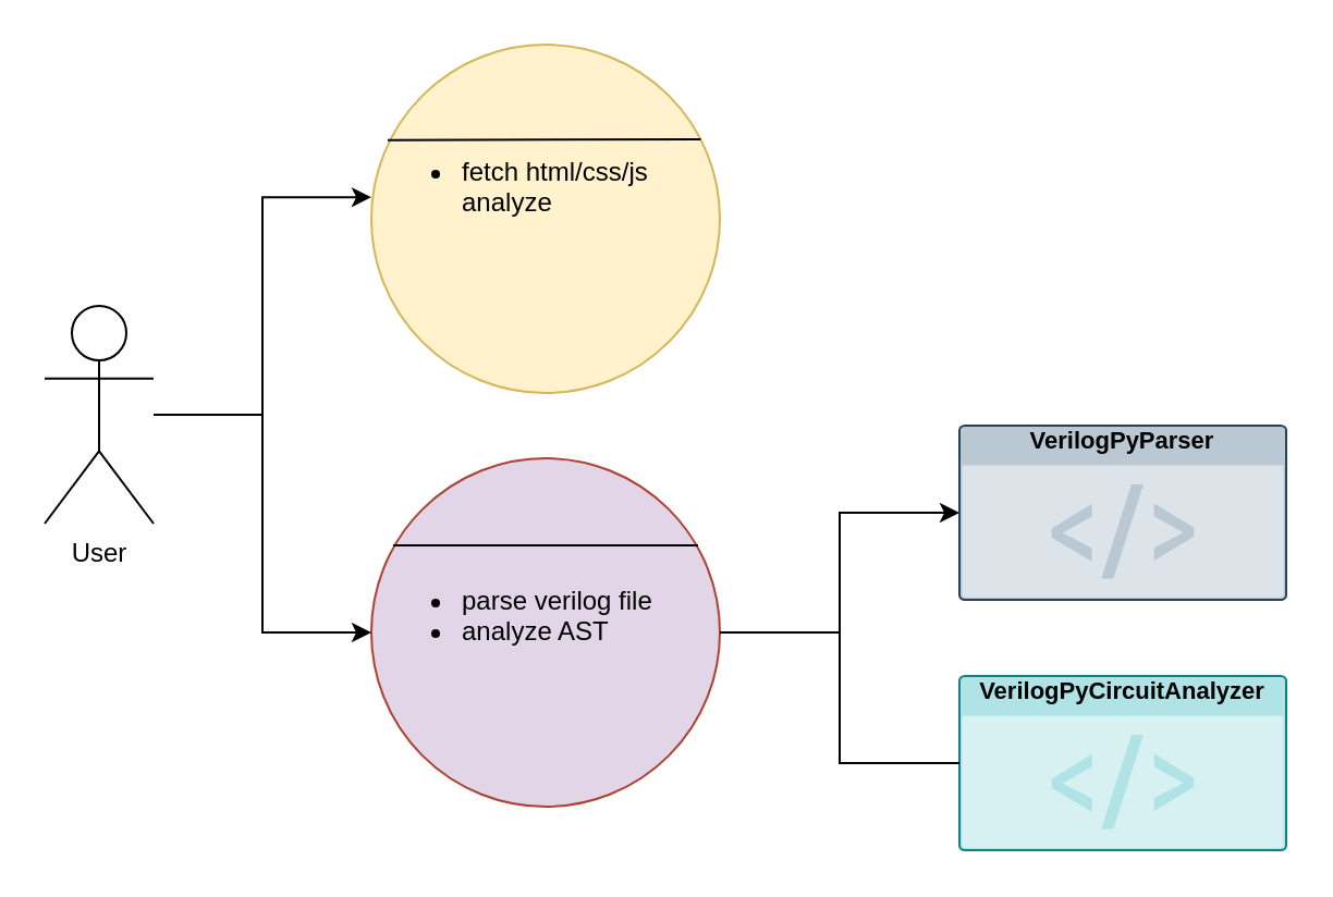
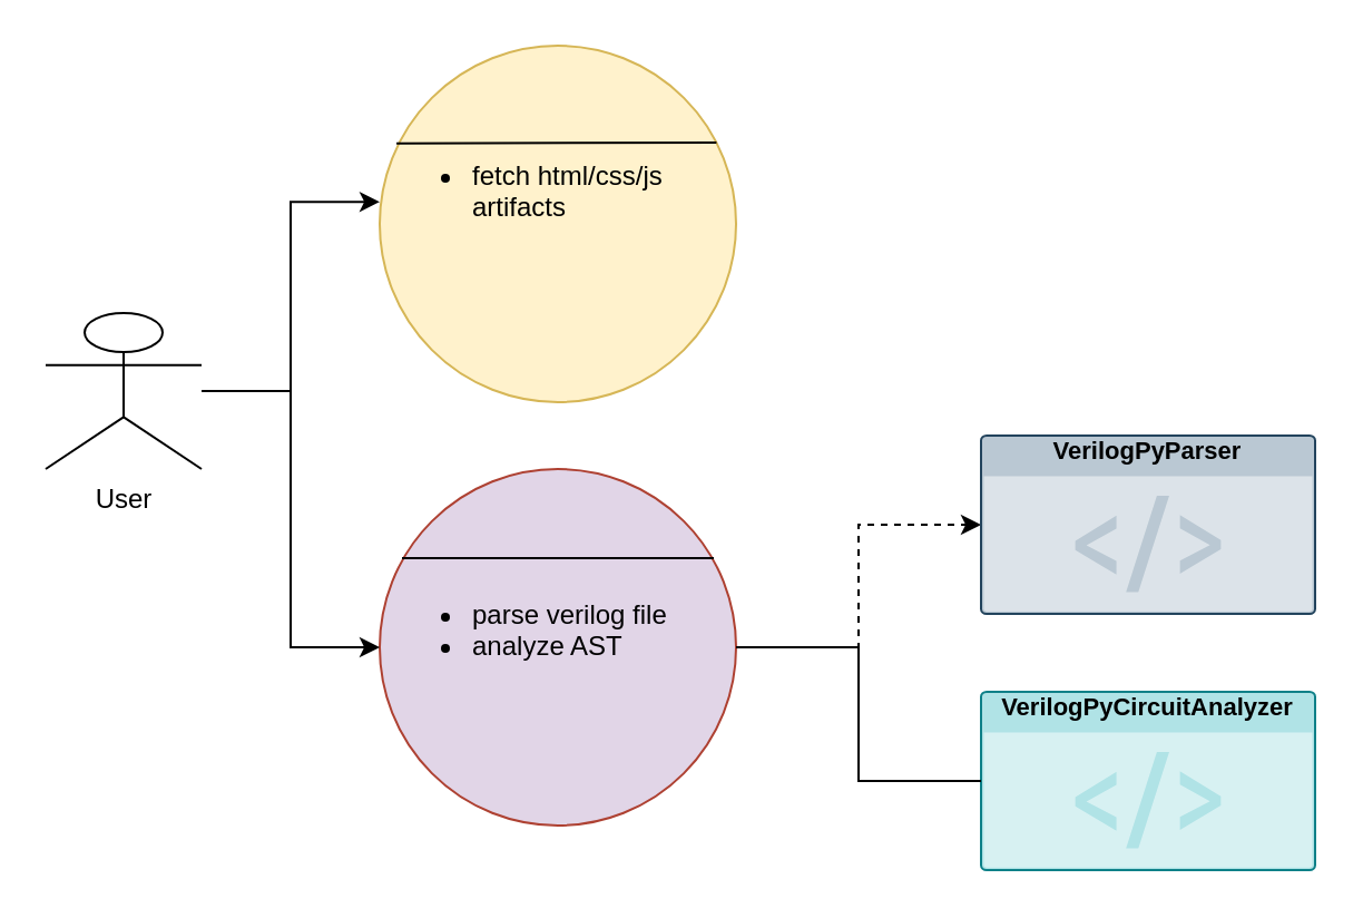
- <mxCell id="2" value="&lt;ul&gt;&lt;li&gt;fetch html/css/js analyze&lt;/li&gt;&lt;/ul&gt;&lt;div&gt;&lt;br&gt;&lt;/div&gt;&lt;div&gt;&lt;br&gt;&lt;/div&gt;" style="ellipse;whiteSpace=wrap;html=1;aspect=fixed;align=left;fillColor=#fff2cc;strokeColor=#d6b656;" parent="1" vertex="1"><mxGeometry x="170" width="160" height="160" as="geometry" y="20" /></mxCell>
+ <mxCell id="2" value="&lt;ul&gt;&lt;li&gt;fetch html/css/js artifacts&lt;/li&gt;&lt;/ul&gt;&lt;div&gt;&lt;br&gt;&lt;/div&gt;&lt;div&gt;&lt;br&gt;&lt;/div&gt;" style="ellipse;whiteSpace=wrap;html=1;aspect=fixed;align=left;fillColor=#fff2cc;strokeColor=#d6b656;" parent="1" vertex="1"><mxGeometry x="170" width="160" height="160" as="geometry" y="20" /></mxCell>
- <mxCell id="10" value="User&lt;div&gt;&lt;br&gt;&lt;/div&gt;" style="shape=umlActor;verticalLabelPosition=bottom;verticalAlign=top;html=1;outlineConnect=0;" parent="1" vertex="1"><mxGeometry x="20" y="140" width="50" height="100" as="geometry" /></mxCell>
+ <mxCell id="10" value="User&lt;div&gt;&lt;br&gt;&lt;/div&gt;" style="shape=umlActor;verticalLabelPosition=bottom;verticalAlign=top;html=1;outlineConnect=0;" parent="1" vertex="1"><mxGeometry x="20" y="140" width="70" height="70" as="geometry" /></mxCell>
- <mxCell id="3" style="edgeStyle=orthogonalEdgeStyle;rounded=0;orthogonalLoop=1;jettySize=auto;html=1;" parent="1" source="4" target="12" edge="1"><mxGeometry relative="1" as="geometry" /></mxCell>
+ <mxCell id="3" style="edgeStyle=orthogonalEdgeStyle;rounded=0;orthogonalLoop=1;jettySize=auto;html=1;dashed=1;" parent="1" source="4" target="12" edge="1"><mxGeometry relative="1" as="geometry" /></mxCell>
